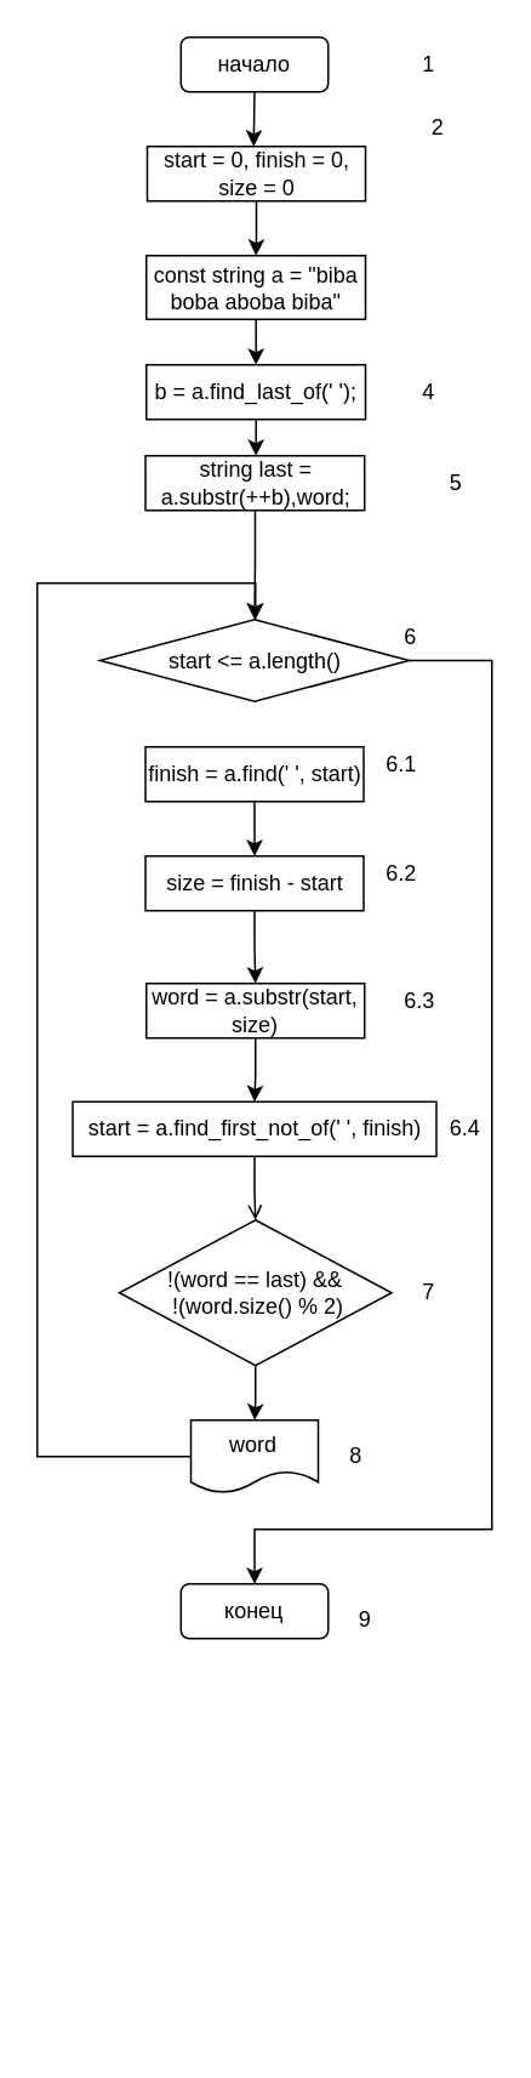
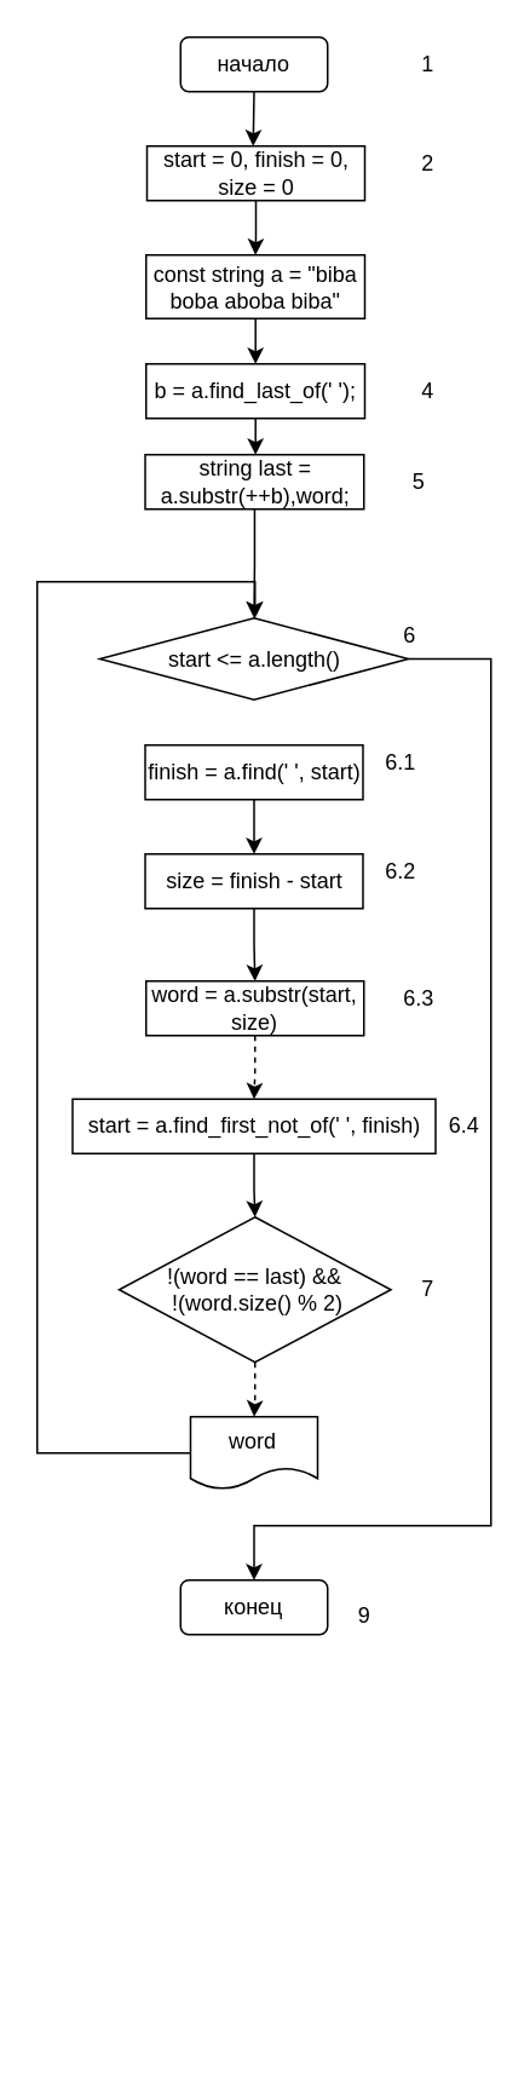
- <mxCell id="27" value="2" style="text;html=1;align=center;verticalAlign=middle;resizable=0;points=[];autosize=1;strokeColor=none;fillColor=none;" parent="1" vertex="1"><mxGeometry x="229.5" y="60" width="20" height="20" as="geometry" /></mxCell>
+ <mxCell id="27" value="2" style="text;html=1;align=center;verticalAlign=middle;resizable=0;points=[];autosize=1;strokeColor=none;fillColor=none;" parent="1" vertex="1"><mxGeometry x="224.5" y="80" width="20" height="20" as="geometry" /></mxCell>
- <mxCell id="29" value="5" style="text;html=1;align=center;verticalAlign=middle;resizable=0;points=[];autosize=1;strokeColor=none;fillColor=none;" parent="1" vertex="1"><mxGeometry x="240" y="255" width="20" height="20" as="geometry" /></mxCell>
+ <mxCell id="29" value="5" style="text;html=1;align=center;verticalAlign=middle;resizable=0;points=[];autosize=1;strokeColor=none;fillColor=none;" parent="1" vertex="1"><mxGeometry x="220" y="255" width="20" height="20" as="geometry" /></mxCell>
- <mxCell id="17" value="" style="edgeStyle=orthogonalEdgeStyle;rounded=0;orthogonalLoop=1;jettySize=auto;html=1;" parent="1" source="18" target="20" edge="1"><mxGeometry relative="1" as="geometry" /></mxCell>
+ <mxCell id="17" value="" style="edgeStyle=orthogonalEdgeStyle;rounded=0;orthogonalLoop=1;jettySize=auto;html=1;dashed=1;" parent="1" source="18" target="20" edge="1"><mxGeometry relative="1" as="geometry" /></mxCell>
- <mxCell id="19" value="" style="edgeStyle=orthogonalEdgeStyle;rounded=0;orthogonalLoop=1;jettySize=auto;html=1;endArrow=open;" parent="1" source="20" target="22" edge="1"><mxGeometry relative="1" as="geometry" /></mxCell>
+ <mxCell id="19" value="" style="edgeStyle=orthogonalEdgeStyle;rounded=0;orthogonalLoop=1;jettySize=auto;html=1;" parent="1" source="20" target="22" edge="1"><mxGeometry relative="1" as="geometry" /></mxCell>
- <mxCell id="21" value="" style="edgeStyle=orthogonalEdgeStyle;rounded=0;orthogonalLoop=1;jettySize=auto;html=1;" parent="1" source="22" target="24" edge="1"><mxGeometry relative="1" as="geometry" /></mxCell>
+ <mxCell id="21" value="" style="edgeStyle=orthogonalEdgeStyle;rounded=0;orthogonalLoop=1;jettySize=auto;html=1;dashed=1;" parent="1" source="22" target="24" edge="1"><mxGeometry relative="1" as="geometry" /></mxCell>
- <mxCell id="36" value="8" style="text;html=1;align=center;verticalAlign=middle;resizable=0;points=[];autosize=1;strokeColor=none;fillColor=none;" parent="1" vertex="1"><mxGeometry x="185" y="790" width="20" height="20" as="geometry" /></mxCell>
